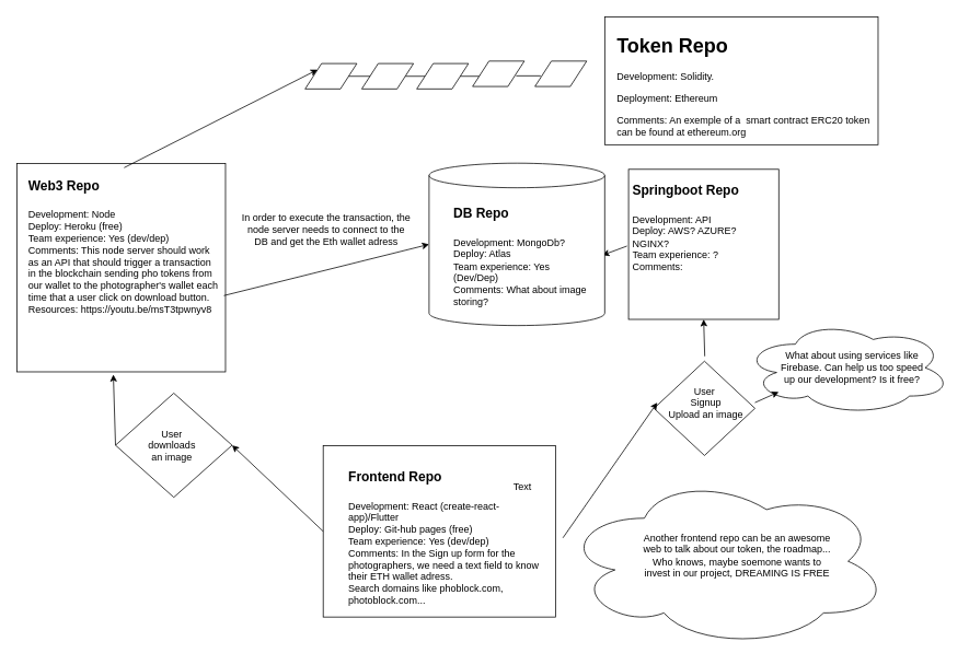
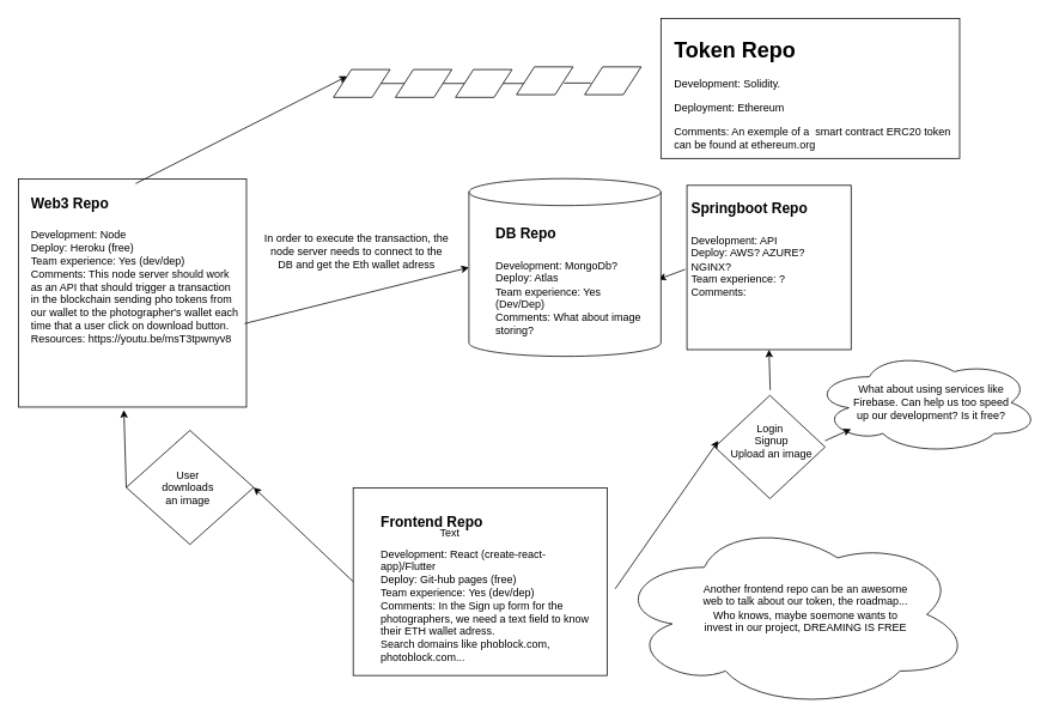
- <mxCell id="20" value="User&amp;nbsp;&lt;br&gt;Signup&lt;br&gt;Upload an image" style="text;html=1;strokeColor=none;fillColor=none;align=center;verticalAlign=middle;whiteSpace=wrap;rounded=0;" vertex="1" parent="1"><mxGeometry x="800" y="434" width="119" height="113" as="geometry" /></mxCell>
+ <mxCell id="20" value="Login&amp;nbsp;&lt;br&gt;Signup&lt;br&gt;Upload an image" style="text;html=1;strokeColor=none;fillColor=none;align=center;verticalAlign=middle;whiteSpace=wrap;rounded=0;" vertex="1" parent="1"><mxGeometry x="800" y="434" width="119" height="113" as="geometry" /></mxCell>
- <mxCell id="39" value="Text" style="text;html=1;strokeColor=none;fillColor=none;align=center;verticalAlign=middle;whiteSpace=wrap;rounded=0;" vertex="1" parent="1"><mxGeometry x="616" y="584" width="40" height="20" as="geometry" /></mxCell>
+ <mxCell id="39" value="Text" style="text;html=1;strokeColor=none;fillColor=none;align=center;verticalAlign=middle;whiteSpace=wrap;rounded=0;" vertex="1" parent="1"><mxGeometry x="481" y="584" width="40" height="20" as="geometry" /></mxCell>
